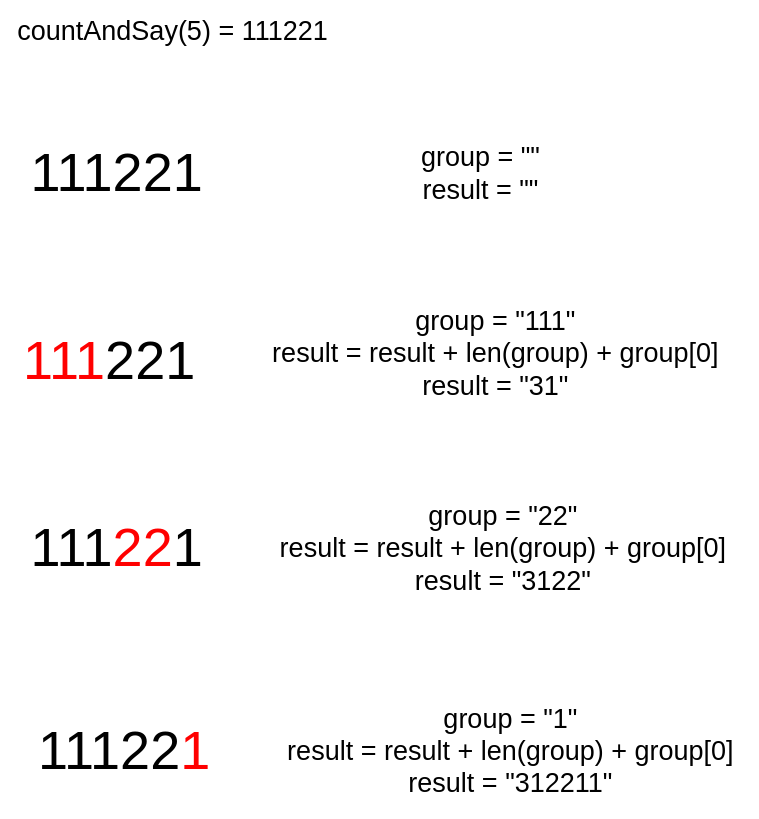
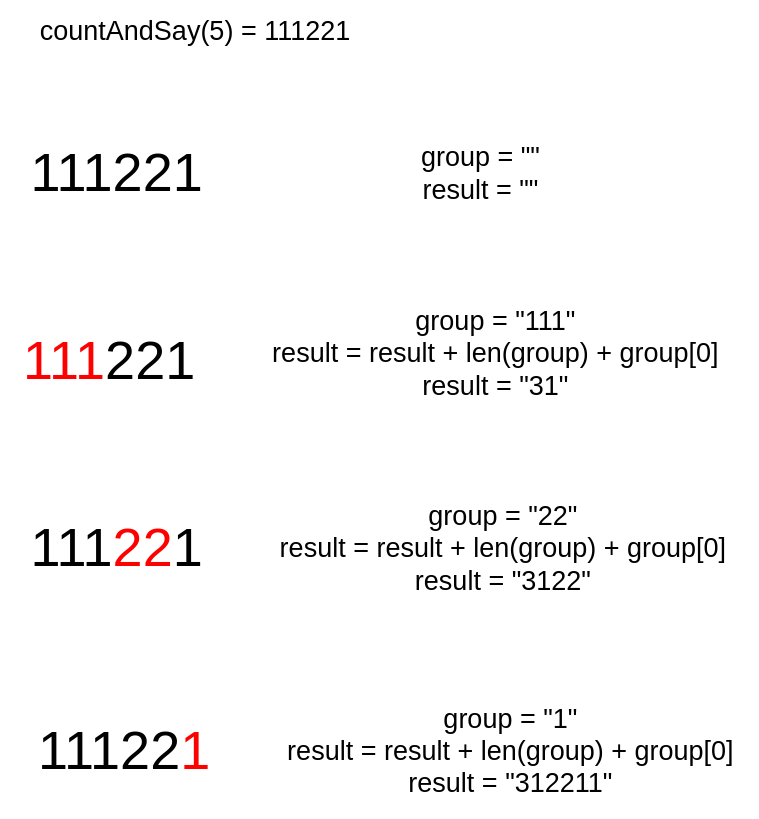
- <mxCell id="2" value="&lt;font style=&quot;font-size: 36px;&quot;&gt;countAndSay(5) = 111221&amp;nbsp;&lt;/font&gt;" style="text;html=1;strokeColor=none;fillColor=none;align=center;verticalAlign=middle;whiteSpace=wrap;rounded=0;" vertex="1" parent="1"><mxGeometry x="10" y="20" width="450" height="40" as="geometry" /></mxCell>
+ <mxCell id="2" value="&lt;font style=&quot;font-size: 36px;&quot;&gt;countAndSay(5) = 111221&amp;nbsp;&lt;/font&gt;" style="text;html=1;strokeColor=none;fillColor=none;align=center;verticalAlign=middle;whiteSpace=wrap;rounded=0;" vertex="1" parent="1"><mxGeometry x="40" y="20" width="450" height="40" as="geometry" /></mxCell>
